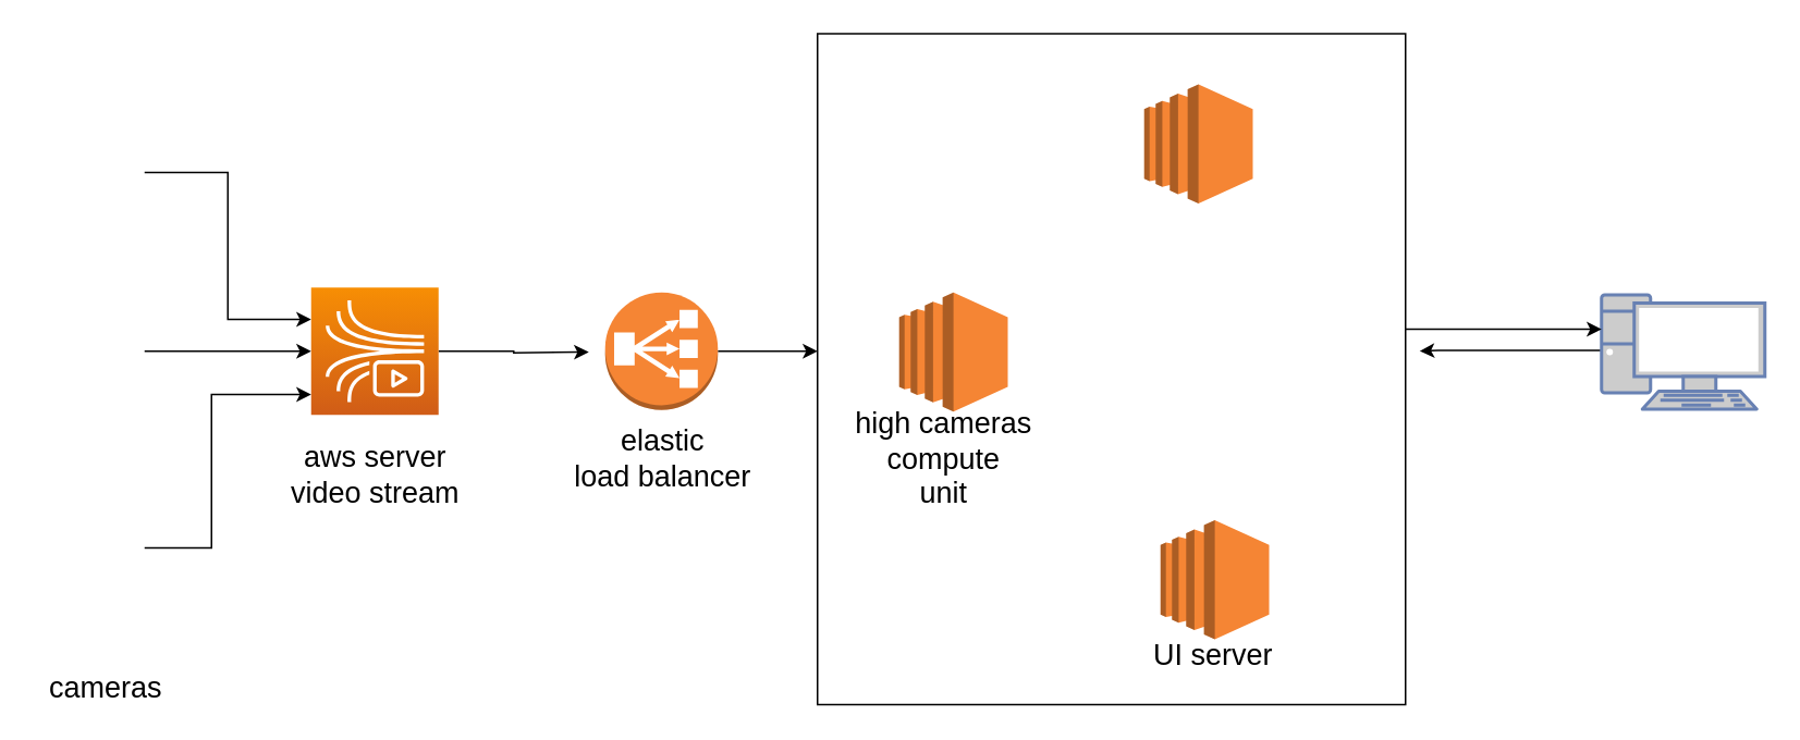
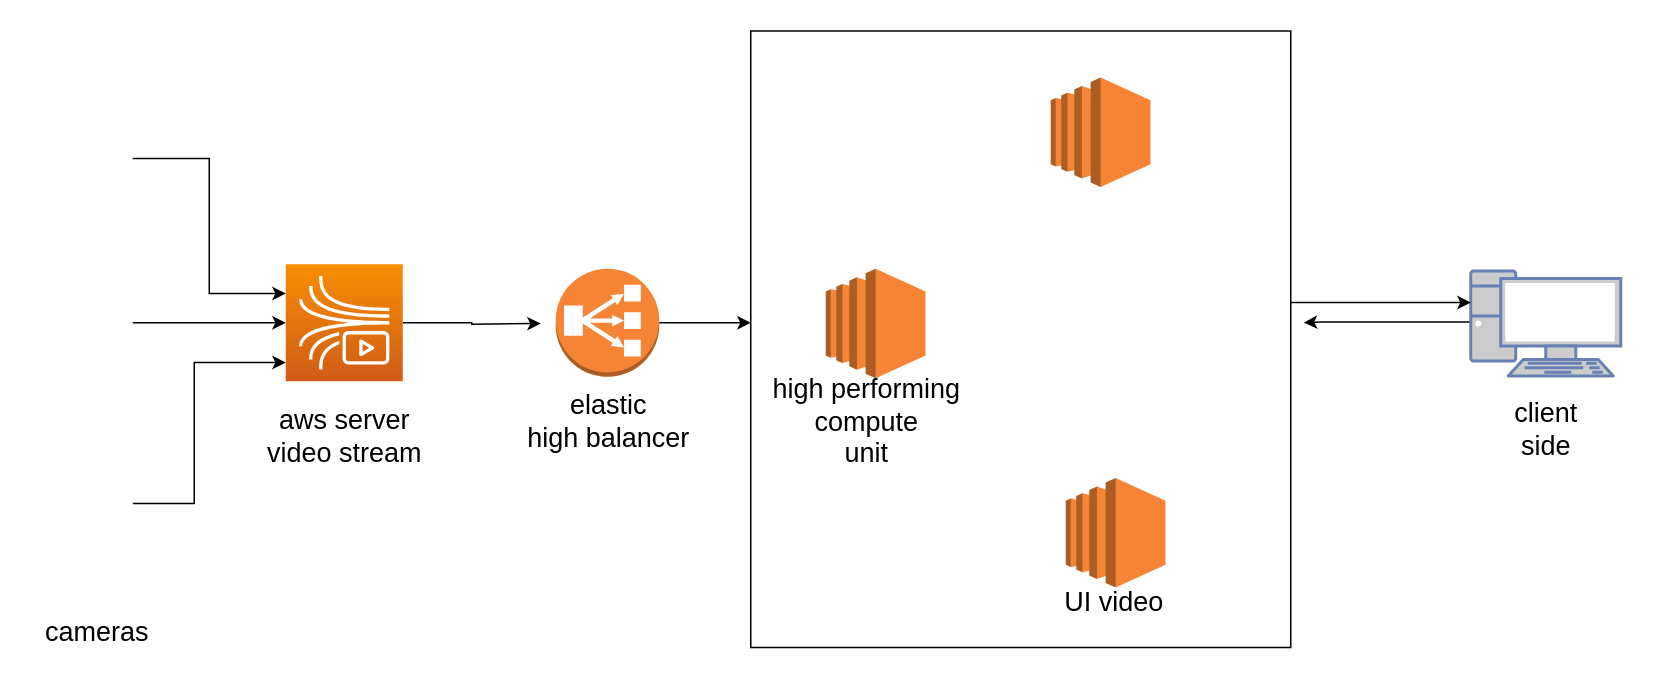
- <mxCell id="21" value="&lt;font style=&quot;font-size: 18px&quot;&gt;elastic&lt;br&gt;load balancer&lt;br&gt;&lt;/font&gt;" style="text;html=1;resizable=0;autosize=1;align=center;verticalAlign=middle;points=[];fillColor=none;strokeColor=none;rounded=0;" vertex="1" parent="1"><mxGeometry x="344.5" y="261" width="120" height="40" as="geometry" /></mxCell>
+ <mxCell id="21" value="&lt;font style=&quot;font-size: 18px&quot;&gt;elastic&lt;br&gt;high balancer&lt;br&gt;&lt;/font&gt;" style="text;html=1;resizable=0;autosize=1;align=center;verticalAlign=middle;points=[];fillColor=none;strokeColor=none;rounded=0;" vertex="1" parent="1"><mxGeometry x="344.5" y="261" width="120" height="40" as="geometry" /></mxCell>
- <mxCell id="20" value="&lt;span style=&quot;font-size: 18px&quot;&gt;high cameras&lt;br&gt;compute&lt;br&gt;unit&lt;br&gt;&lt;/span&gt;" style="text;html=1;resizable=0;autosize=1;align=center;verticalAlign=middle;points=[];fillColor=none;strokeColor=none;rounded=0;" vertex="1" parent="1"><mxGeometry x="506.5" y="256" width="140" height="50" as="geometry" /></mxCell>
+ <mxCell id="20" value="&lt;span style=&quot;font-size: 18px&quot;&gt;high performing&lt;br&gt;compute&lt;br&gt;unit&lt;br&gt;&lt;/span&gt;" style="text;html=1;resizable=0;autosize=1;align=center;verticalAlign=middle;points=[];fillColor=none;strokeColor=none;rounded=0;" vertex="1" parent="1"><mxGeometry x="506.5" y="256" width="140" height="50" as="geometry" /></mxCell>
+ <mxCell id="19" value="&lt;font style=&quot;font-size: 18px&quot;&gt;client&lt;br&gt;side&lt;br&gt;&lt;/font&gt;" style="text;html=1;resizable=0;autosize=1;align=center;verticalAlign=middle;points=[];fillColor=none;strokeColor=none;rounded=0;" vertex="1" parent="1"><mxGeometry x="1000" y="266" width="60" height="40" as="geometry" /></mxCell>
- <mxCell id="22" value="&lt;font style=&quot;font-size: 18px&quot;&gt;UI server&lt;/font&gt;" style="text;html=1;resizable=0;autosize=1;align=center;verticalAlign=middle;points=[];fillColor=none;strokeColor=none;rounded=0;" vertex="1" parent="1"><mxGeometry x="696.5" y="391" width="90" height="20" as="geometry" /></mxCell>
+ <mxCell id="22" value="&lt;font style=&quot;font-size: 18px&quot;&gt;UI video&lt;/font&gt;" style="text;html=1;resizable=0;autosize=1;align=center;verticalAlign=middle;points=[];fillColor=none;strokeColor=none;rounded=0;" vertex="1" parent="1"><mxGeometry x="696.5" y="391" width="90" height="20" as="geometry" /></mxCell>
